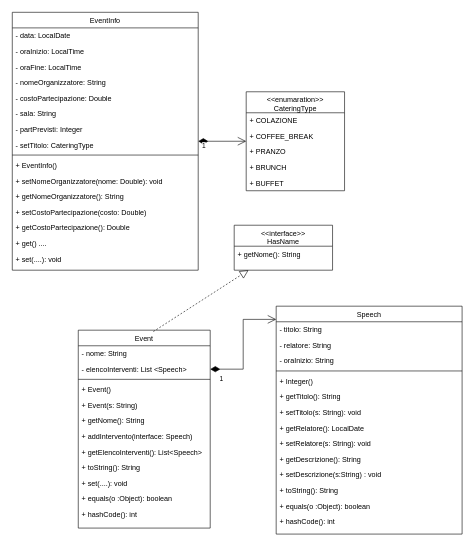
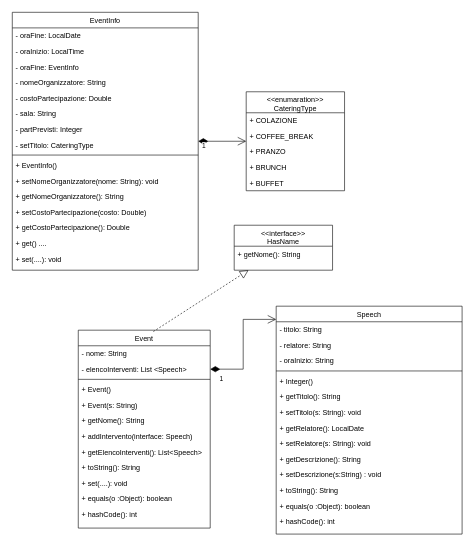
- <mxCell id="3" value="- data: LocalDate" style="text;align=left;verticalAlign=top;spacingLeft=4;spacingRight=4;overflow=hidden;rotatable=0;points=[[0,0.5],[1,0.5]];portConstraint=eastwest;" parent="2" vertex="1"><mxGeometry y="26" width="310" height="26" as="geometry" /></mxCell>
+ <mxCell id="3" value="- oraFine: LocalDate" style="text;align=left;verticalAlign=top;spacingLeft=4;spacingRight=4;overflow=hidden;rotatable=0;points=[[0,0.5],[1,0.5]];portConstraint=eastwest;" parent="2" vertex="1"><mxGeometry y="26" width="310" height="26" as="geometry" /></mxCell>
- <mxCell id="5" value="- oraFine: LocalTime" style="text;align=left;verticalAlign=top;spacingLeft=4;spacingRight=4;overflow=hidden;rotatable=0;points=[[0,0.5],[1,0.5]];portConstraint=eastwest;rounded=0;shadow=0;html=0;" parent="2" vertex="1"><mxGeometry y="78" width="310" height="26" as="geometry" /></mxCell>
+ <mxCell id="5" value="- oraFine: EventInfo" style="text;align=left;verticalAlign=top;spacingLeft=4;spacingRight=4;overflow=hidden;rotatable=0;points=[[0,0.5],[1,0.5]];portConstraint=eastwest;rounded=0;shadow=0;html=0;" parent="2" vertex="1"><mxGeometry y="78" width="310" height="26" as="geometry" /></mxCell>
- <mxCell id="13" value="+ setNomeOrganizzatore(nome: Double): void" style="text;align=left;verticalAlign=top;spacingLeft=4;spacingRight=4;overflow=hidden;rotatable=0;points=[[0,0.5],[1,0.5]];portConstraint=eastwest;" parent="2" vertex="1"><mxGeometry y="268" width="310" height="26" as="geometry" /></mxCell>
+ <mxCell id="13" value="+ setNomeOrganizzatore(nome: String): void" style="text;align=left;verticalAlign=top;spacingLeft=4;spacingRight=4;overflow=hidden;rotatable=0;points=[[0,0.5],[1,0.5]];portConstraint=eastwest;" parent="2" vertex="1"><mxGeometry y="268" width="310" height="26" as="geometry" /></mxCell>
